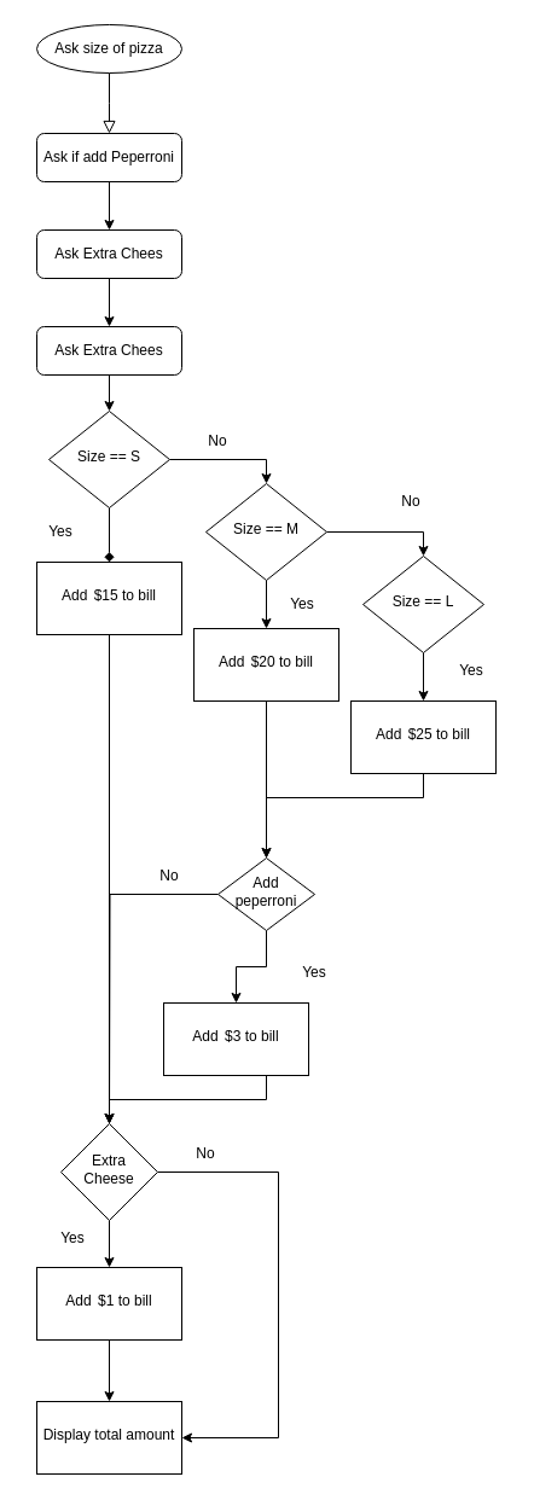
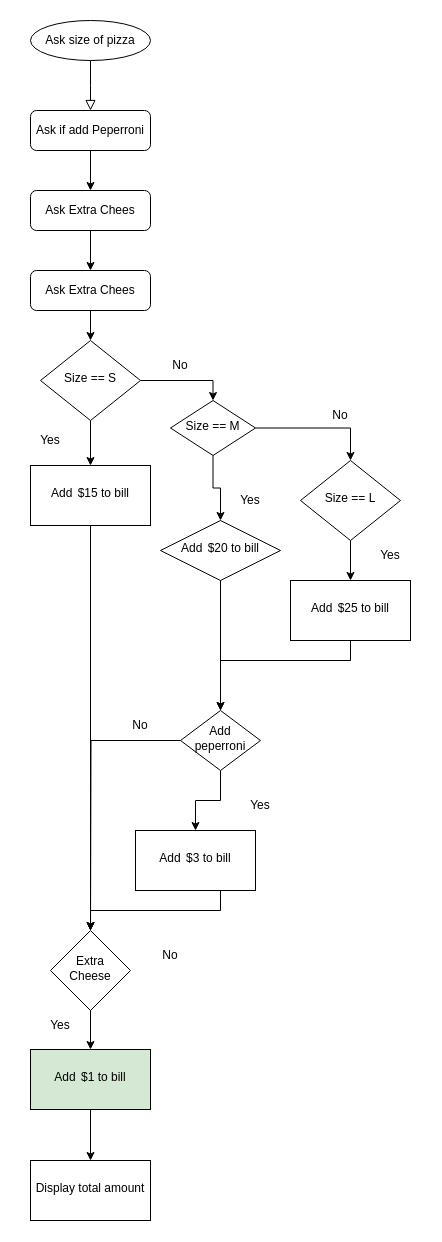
- <mxCell id="16" value="Size == M" style="rhombus;whiteSpace=wrap;html=1;shadow=0;fontFamily=Helvetica;fontSize=12;align=center;strokeWidth=1;spacing=6;spacingTop=-4;" vertex="1" parent="1"><mxGeometry x="170" y="400" width="100" height="80" as="geometry" /></mxCell>
+ <mxCell id="16" value="Size == M" style="rhombus;whiteSpace=wrap;html=1;shadow=0;fontFamily=Helvetica;fontSize=12;align=center;strokeWidth=1;spacing=6;spacingTop=-4;" vertex="1" parent="1"><mxGeometry x="170" y="400" width="85" height="55" as="geometry" /></mxCell>
- <mxCell id="9" value="" style="edgeStyle=orthogonalEdgeStyle;rounded=0;orthogonalLoop=1;jettySize=auto;html=1;endArrow=diamond;" edge="1" parent="1" source="10" target="21"><mxGeometry relative="1" as="geometry" /></mxCell>
+ <mxCell id="9" value="" style="edgeStyle=orthogonalEdgeStyle;rounded=0;orthogonalLoop=1;jettySize=auto;html=1;" edge="1" parent="1" source="10" target="21"><mxGeometry relative="1" as="geometry" /></mxCell>
- <mxCell id="24" value="Add&amp;nbsp;&lt;span style=&quot;white-space: pre;&quot;&gt;&#09;&lt;/span&gt;$20 to bill" style="whiteSpace=wrap;html=1;shadow=0;strokeWidth=1;spacing=6;spacingTop=-4;" vertex="1" parent="1"><mxGeometry x="160" y="520" width="120" height="60" as="geometry" /></mxCell>
+ <mxCell id="24" value="Add&amp;nbsp;&lt;span style=&quot;white-space: pre;&quot;&gt;&#09;&lt;/span&gt;$20 to bill" style="rhombus;whiteSpace=wrap;html=1;shadow=0;strokeWidth=1;spacing=6;spacingTop=-4;" vertex="1" parent="1"><mxGeometry x="160" y="520" width="120" height="60" as="geometry" /></mxCell>
- <mxCell id="35" style="edgeStyle=orthogonalEdgeStyle;rounded=0;orthogonalLoop=1;jettySize=auto;html=1;entryX=1;entryY=0.5;entryDx=0;entryDy=0;" edge="1" parent="1" source="36" target="41"><mxGeometry relative="1" as="geometry"><Array as="points"><mxPoint x="230" y="970" /><mxPoint x="230" y="1190" /></Array></mxGeometry></mxCell>
- <mxCell id="40" value="Add&amp;nbsp;&lt;span style=&quot;white-space: pre;&quot;&gt;&#09;&lt;/span&gt;$1 to bill" style="whiteSpace=wrap;html=1;shadow=0;strokeWidth=1;spacing=6;spacingTop=-4;" vertex="1" parent="1"><mxGeometry x="30" y="1049" width="120" height="60" as="geometry" /></mxCell>
+ <mxCell id="40" value="Add&amp;nbsp;&lt;span style=&quot;white-space: pre;&quot;&gt;&#09;&lt;/span&gt;$1 to bill" style="whiteSpace=wrap;html=1;shadow=0;strokeWidth=1;spacing=6;spacingTop=-4;fillColor=#d5e8d4;" vertex="1" parent="1"><mxGeometry x="30" y="1049" width="120" height="60" as="geometry" /></mxCell>
